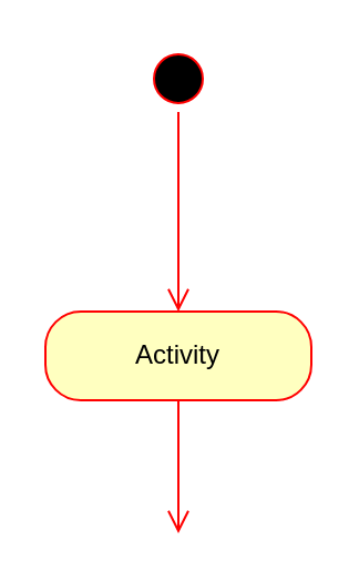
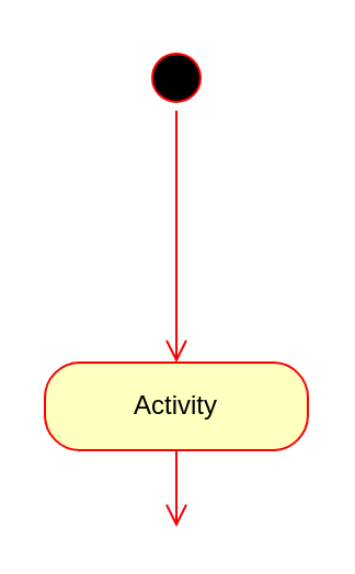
- <mxCell id="4" value="Activity" style="rounded=1;whiteSpace=wrap;html=1;arcSize=40;fontColor=#000000;fillColor=#ffffc0;strokeColor=#ff0000;" vertex="1" parent="1"><mxGeometry x="20" y="140" width="120" height="40" as="geometry" /></mxCell>
+ <mxCell id="4" value="Activity" style="rounded=1;whiteSpace=wrap;html=1;arcSize=40;fontColor=#000000;fillColor=#ffffc0;strokeColor=#ff0000;" vertex="1" parent="1"><mxGeometry x="20" y="165" width="120" height="40" as="geometry" /></mxCell>
